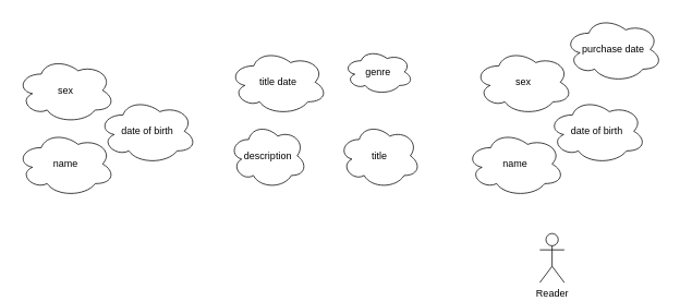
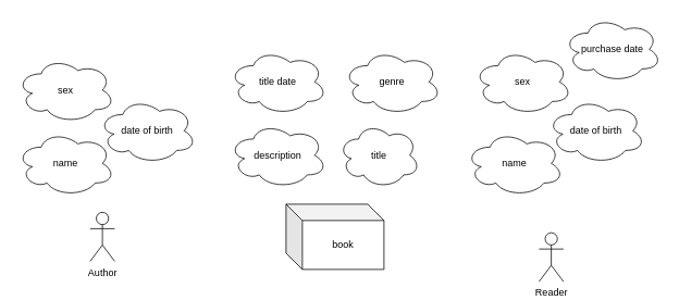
- <mxCell id="5" value="genre" style="ellipse;shape=cloud;whiteSpace=wrap;html=1;" vertex="1" parent="1"><mxGeometry x="420" y="60" width="85" height="55" as="geometry" /></mxCell>
+ <mxCell id="5" value="genre" style="ellipse;shape=cloud;whiteSpace=wrap;html=1;" vertex="1" parent="1"><mxGeometry x="420" y="60" width="120" height="80" as="geometry" /></mxCell>
- <mxCell id="4" value="description" style="ellipse;shape=cloud;whiteSpace=wrap;html=1;" vertex="1" parent="1"><mxGeometry x="280" y="150" width="95" height="80" as="geometry" /></mxCell>
+ <mxCell id="4" value="description" style="ellipse;shape=cloud;whiteSpace=wrap;html=1;" vertex="1" parent="1"><mxGeometry x="280" y="150" width="120" height="80" as="geometry" /></mxCell>
+ <mxCell id="8" value="Author" style="shape=umlActor;verticalLabelPosition=bottom;verticalAlign=top;html=1;outlineConnect=0;" vertex="1" parent="1"><mxGeometry x="110" y="260" width="30" height="60" as="geometry" /></mxCell>
+ <mxCell id="2" value="book" style="shape=cube;whiteSpace=wrap;html=1;boundedLbl=1;backgroundOutline=1;darkOpacity=0.05;darkOpacity2=0.1;" vertex="1" parent="1"><mxGeometry x="350" y="250" width="120" height="80" as="geometry" /></mxCell>
